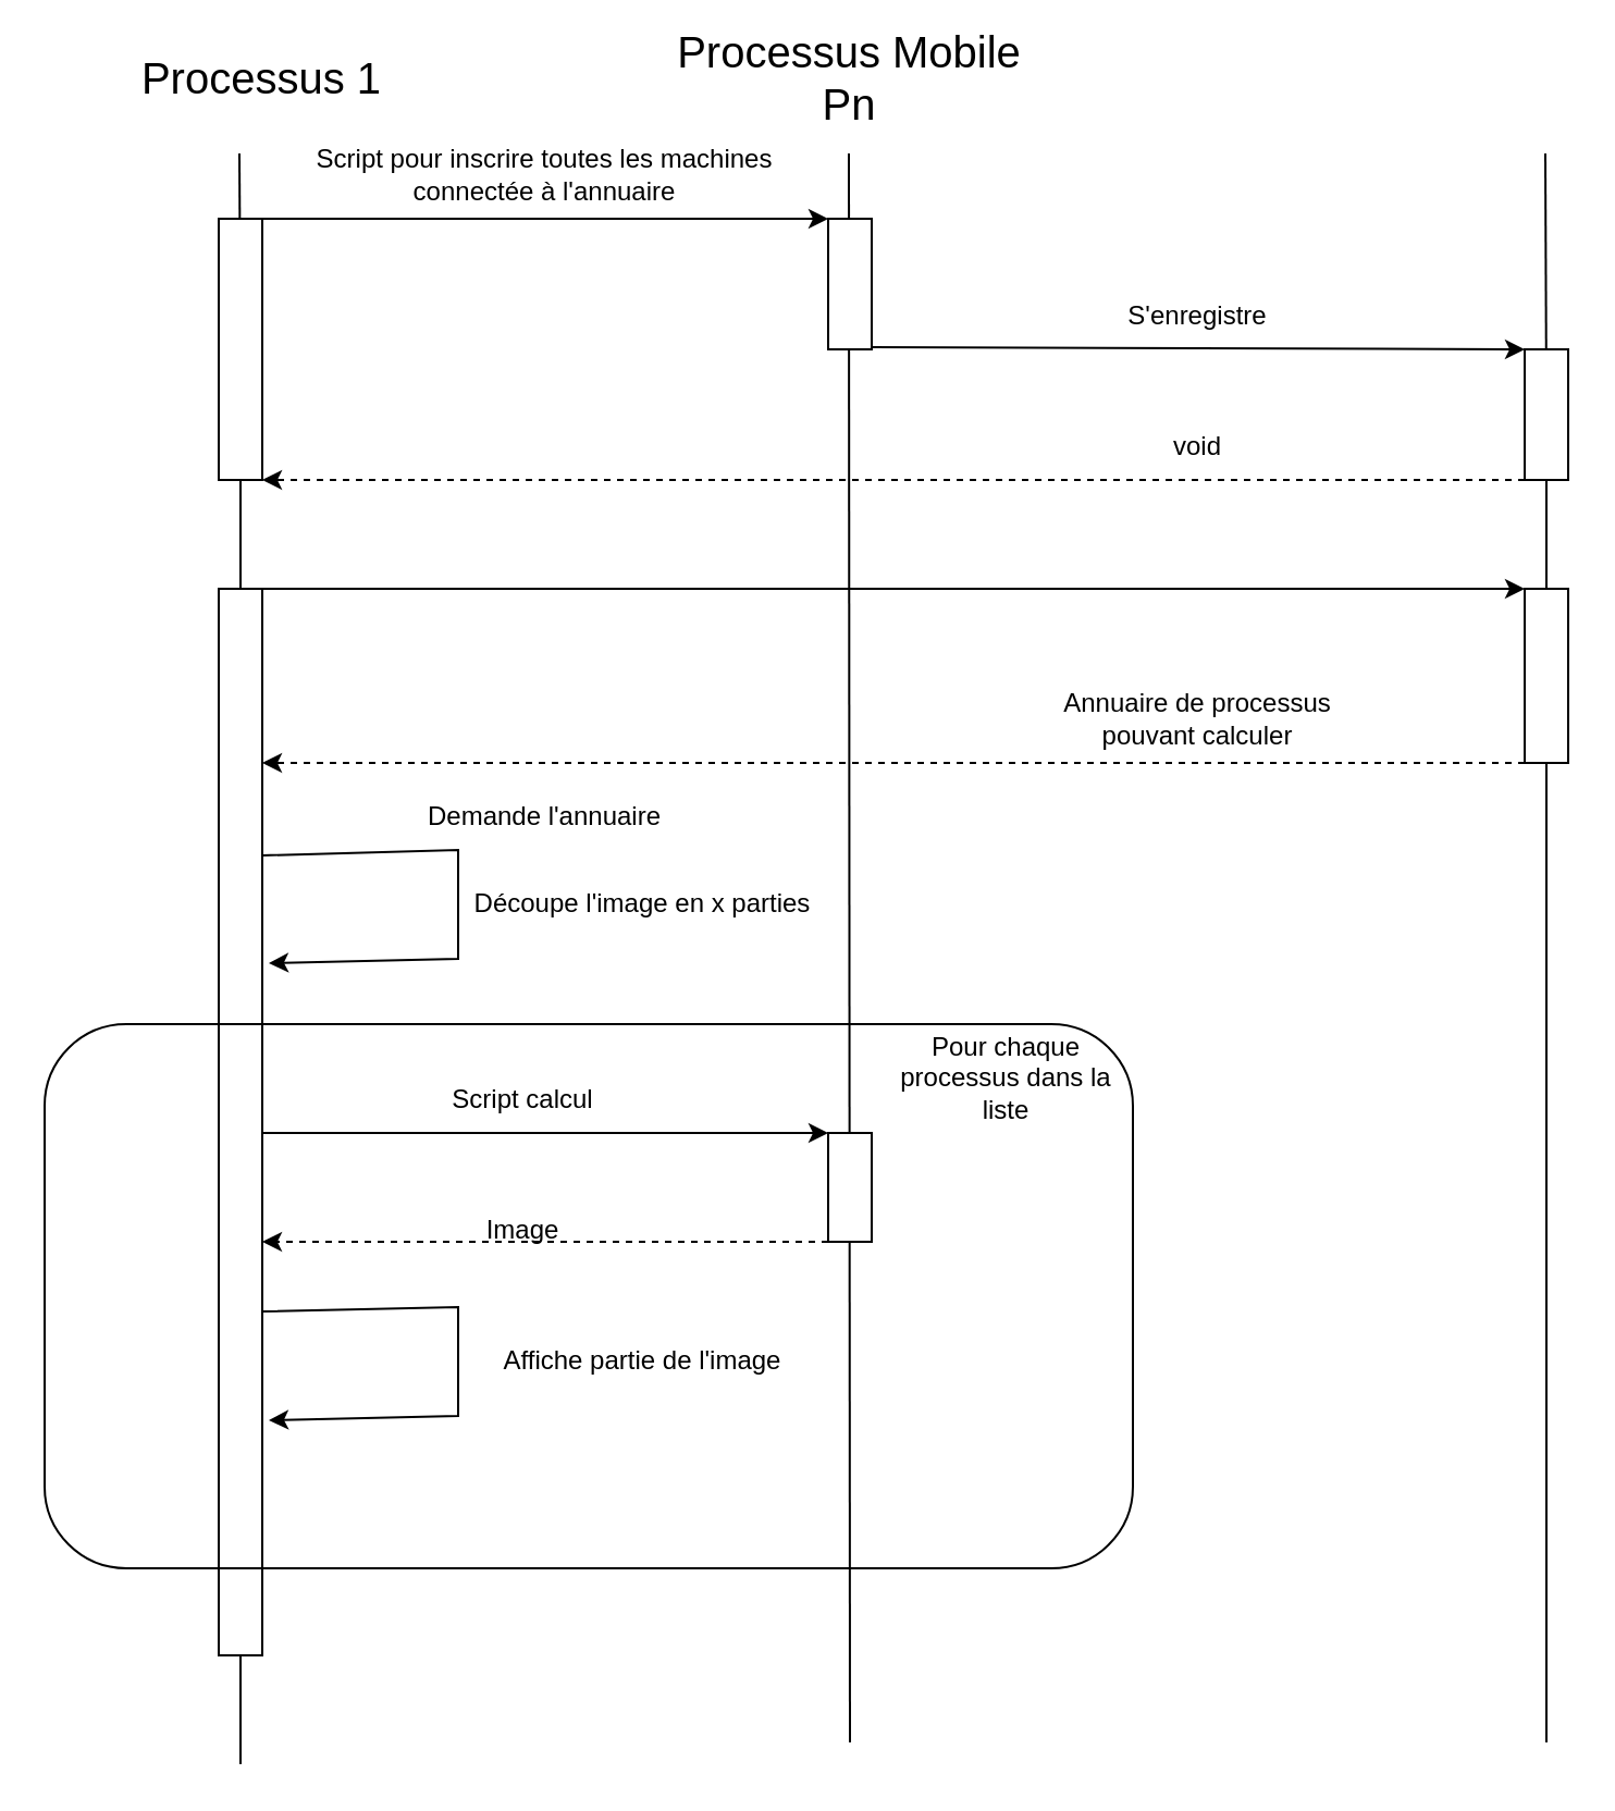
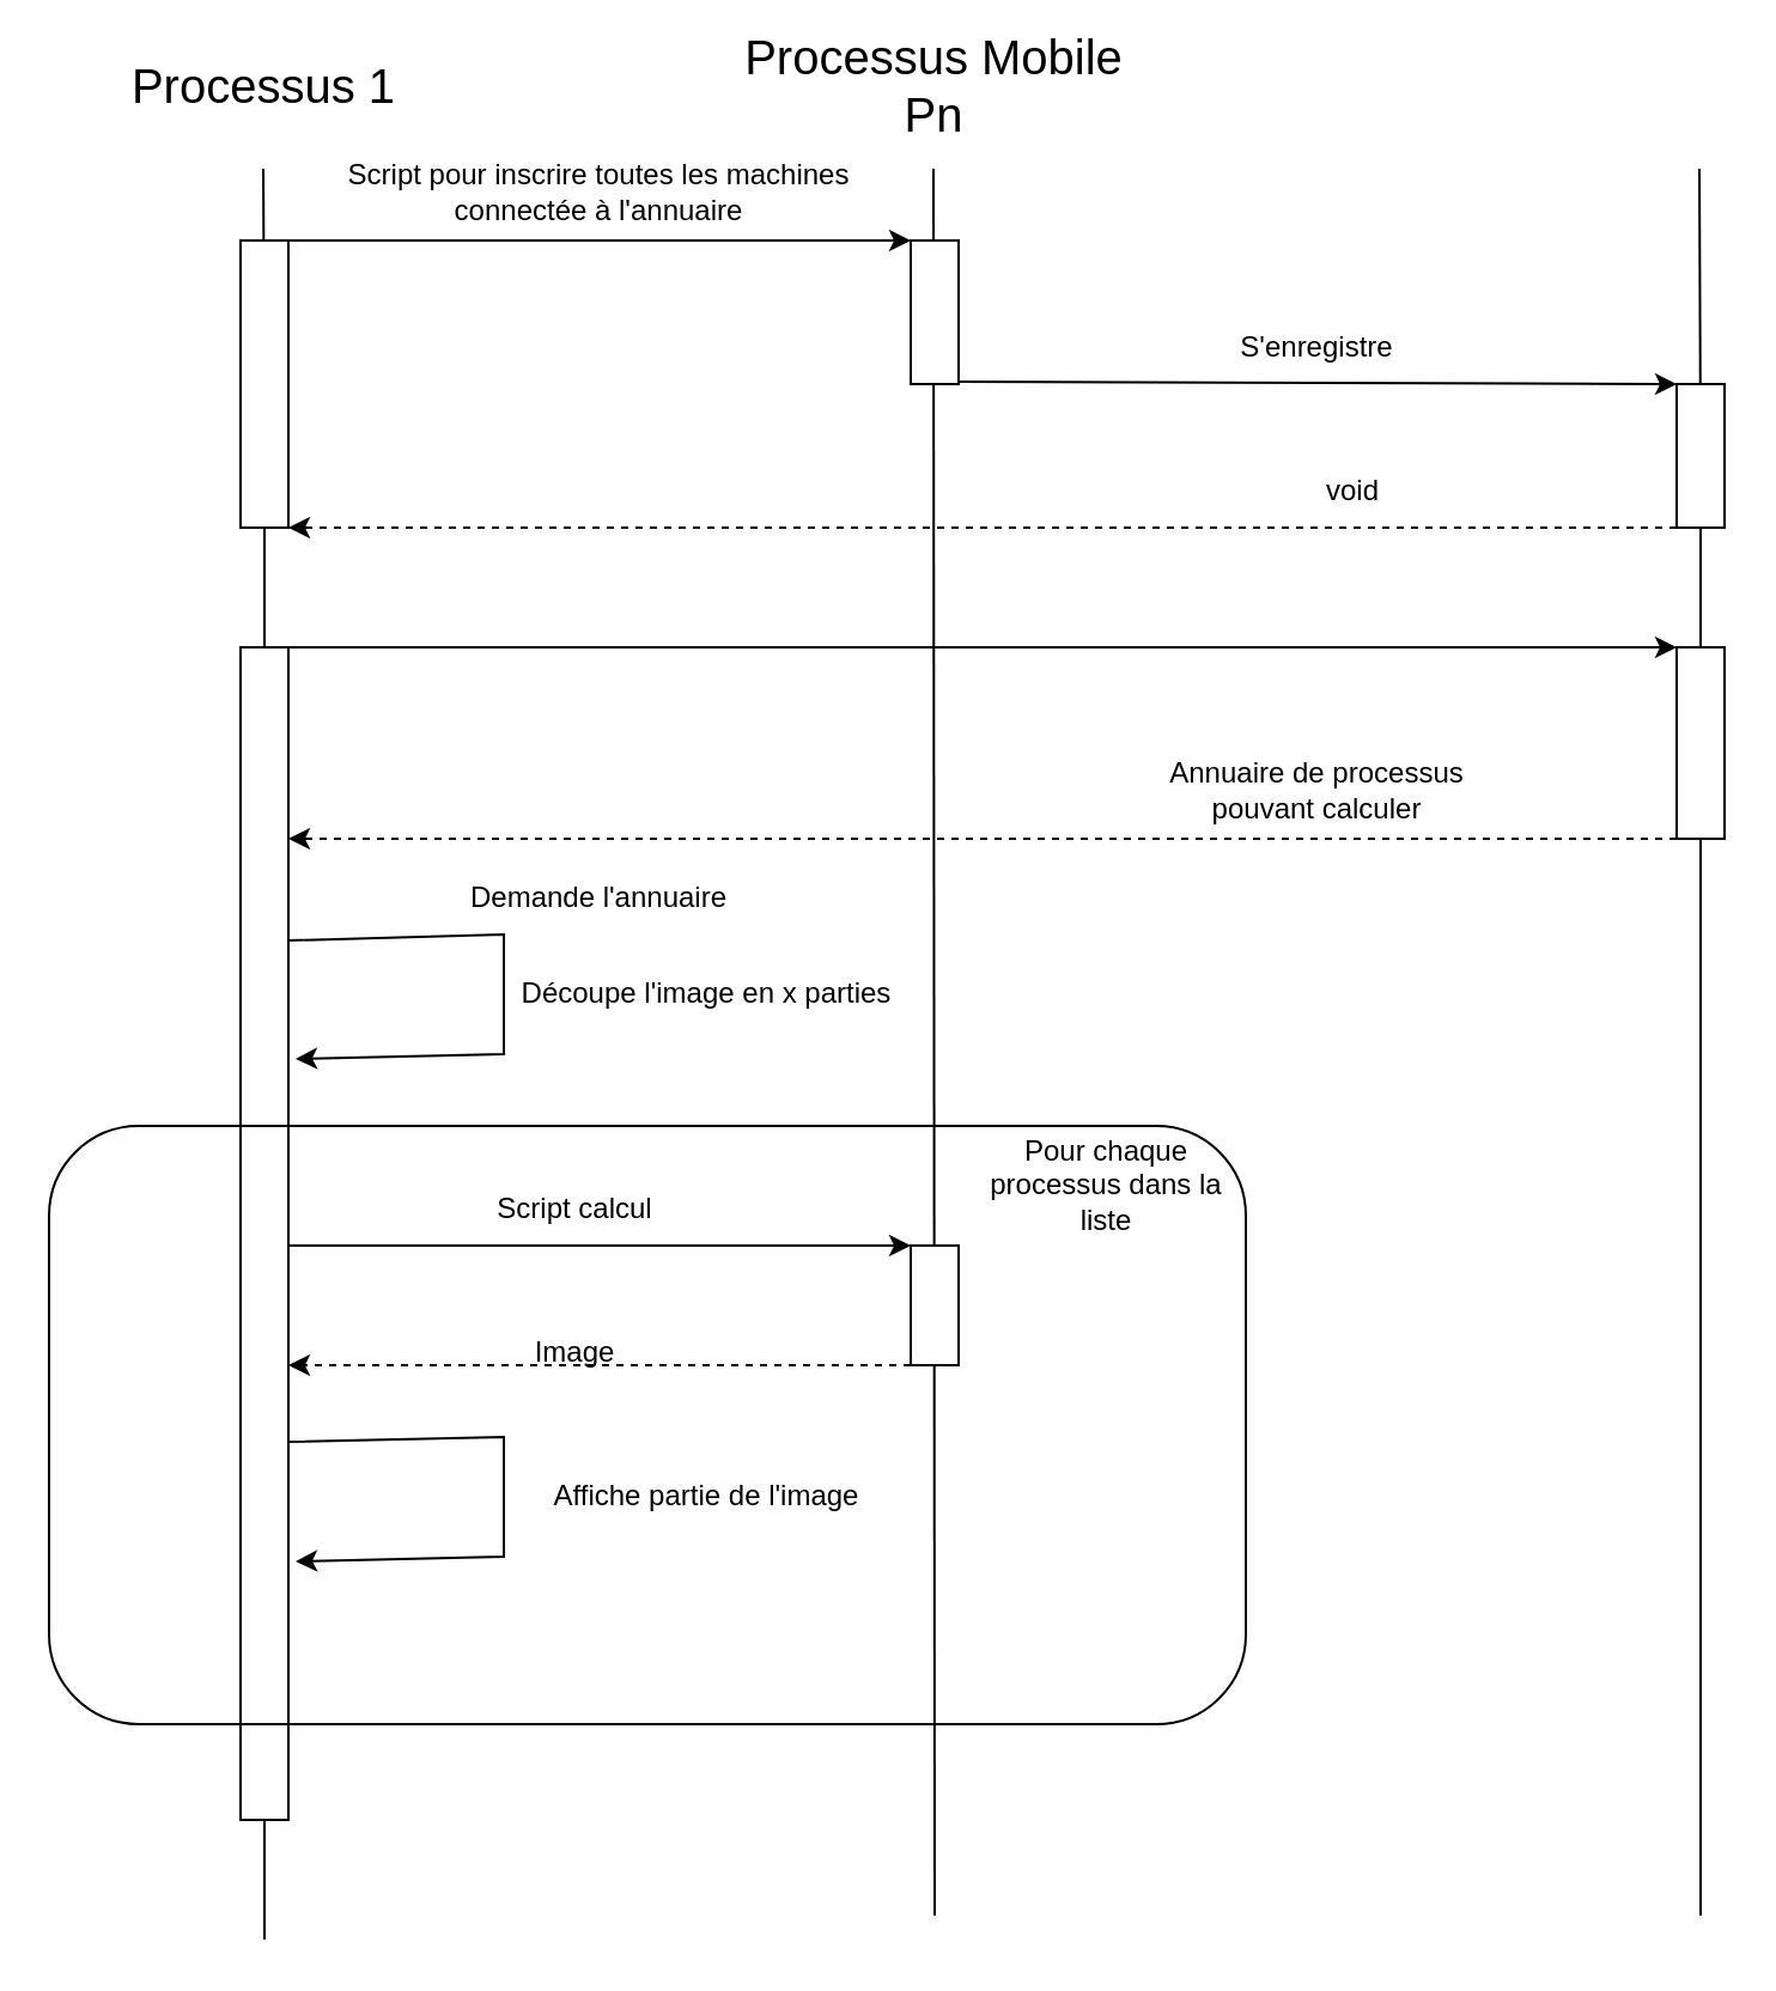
- <mxCell id="5" value="&lt;div&gt;&lt;span style=&quot;font-size: 20px;&quot;&gt;Processus 1&lt;/span&gt;&lt;/div&gt;" style="text;html=1;align=center;verticalAlign=middle;whiteSpace=wrap;rounded=0;" vertex="1" parent="1"><mxGeometry x="30" y="20" width="180" height="30" as="geometry" /></mxCell>
+ <mxCell id="5" value="&lt;div&gt;&lt;span style=&quot;font-size: 20px;&quot;&gt;Processus 1&lt;/span&gt;&lt;/div&gt;" style="text;html=1;align=center;verticalAlign=middle;whiteSpace=wrap;rounded=0;" vertex="1" parent="1"><mxGeometry x="20" y="20" width="180" height="30" as="geometry" /></mxCell>
- <mxCell id="20" value="void" style="text;html=1;align=center;verticalAlign=middle;whiteSpace=wrap;rounded=0;" vertex="1" parent="1"><mxGeometry x="520" y="190" width="60" height="30" as="geometry" /></mxCell>
+ <mxCell id="20" value="void" style="text;html=1;align=center;verticalAlign=middle;whiteSpace=wrap;rounded=0;" vertex="1" parent="1"><mxGeometry x="535" y="190" width="60" height="30" as="geometry" /></mxCell>
